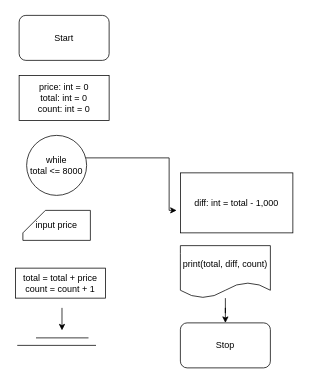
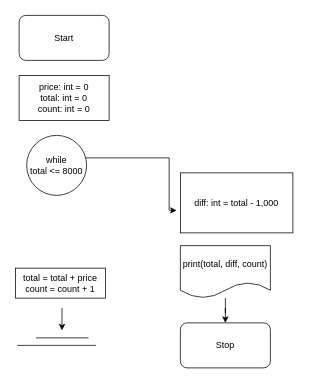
- <mxCell id="12" value="input price" style="shape=card;whiteSpace=wrap;html=1;" vertex="1" parent="1"><mxGeometry x="30" y="280" width="90" height="40" as="geometry" /></mxCell>
